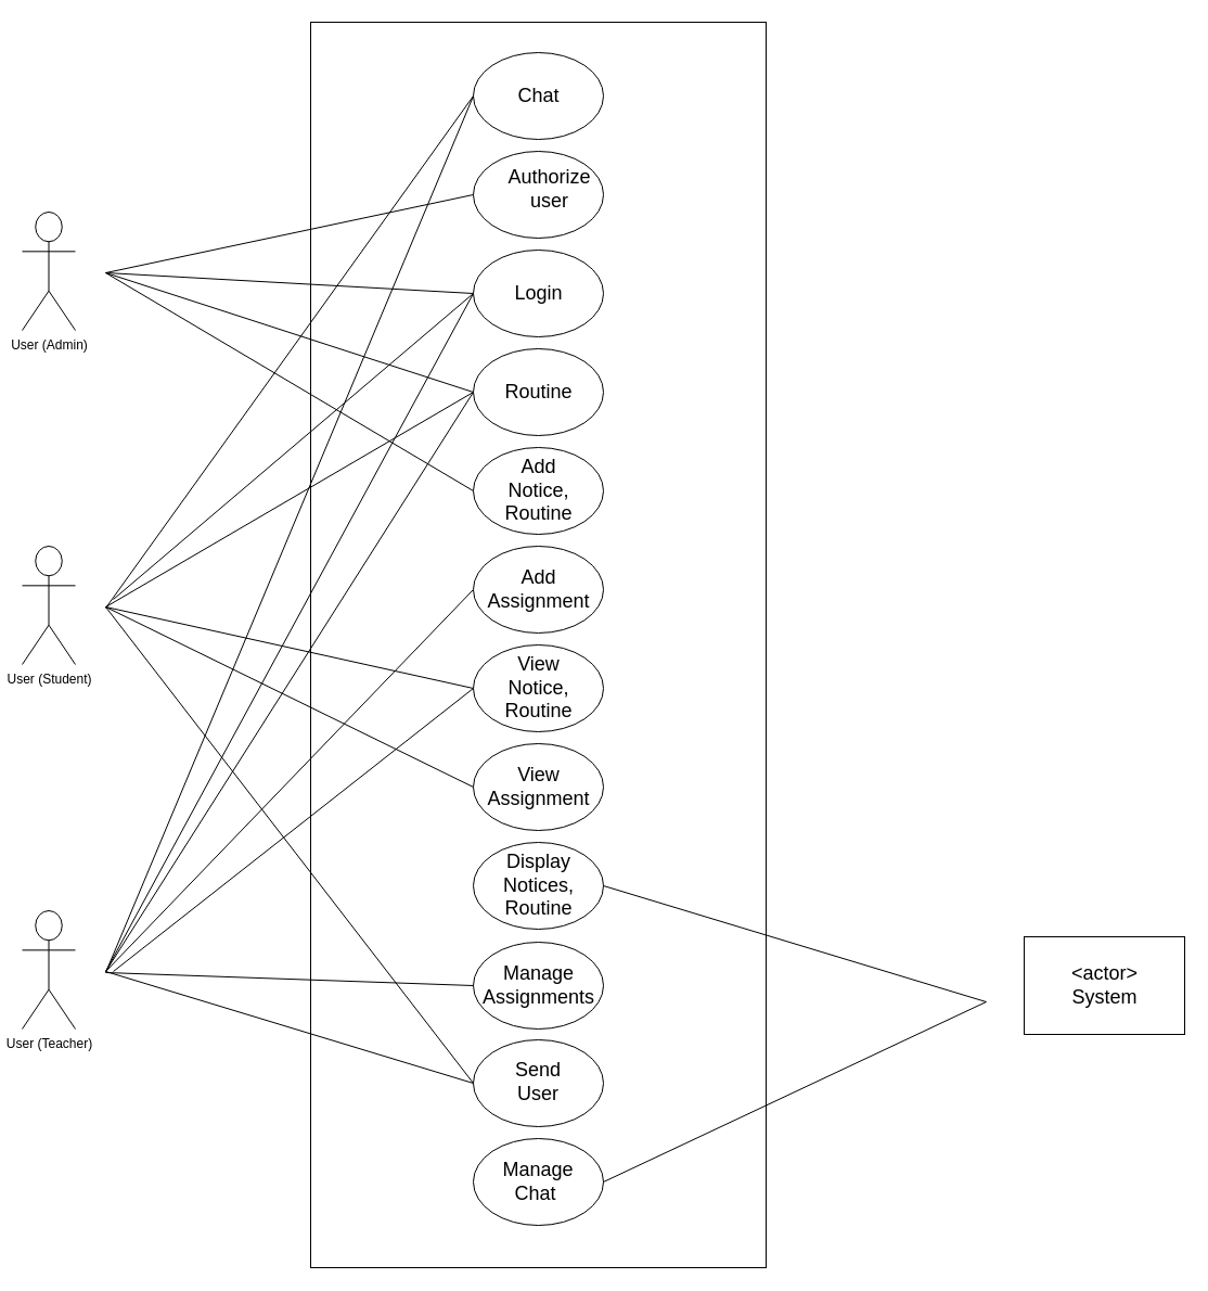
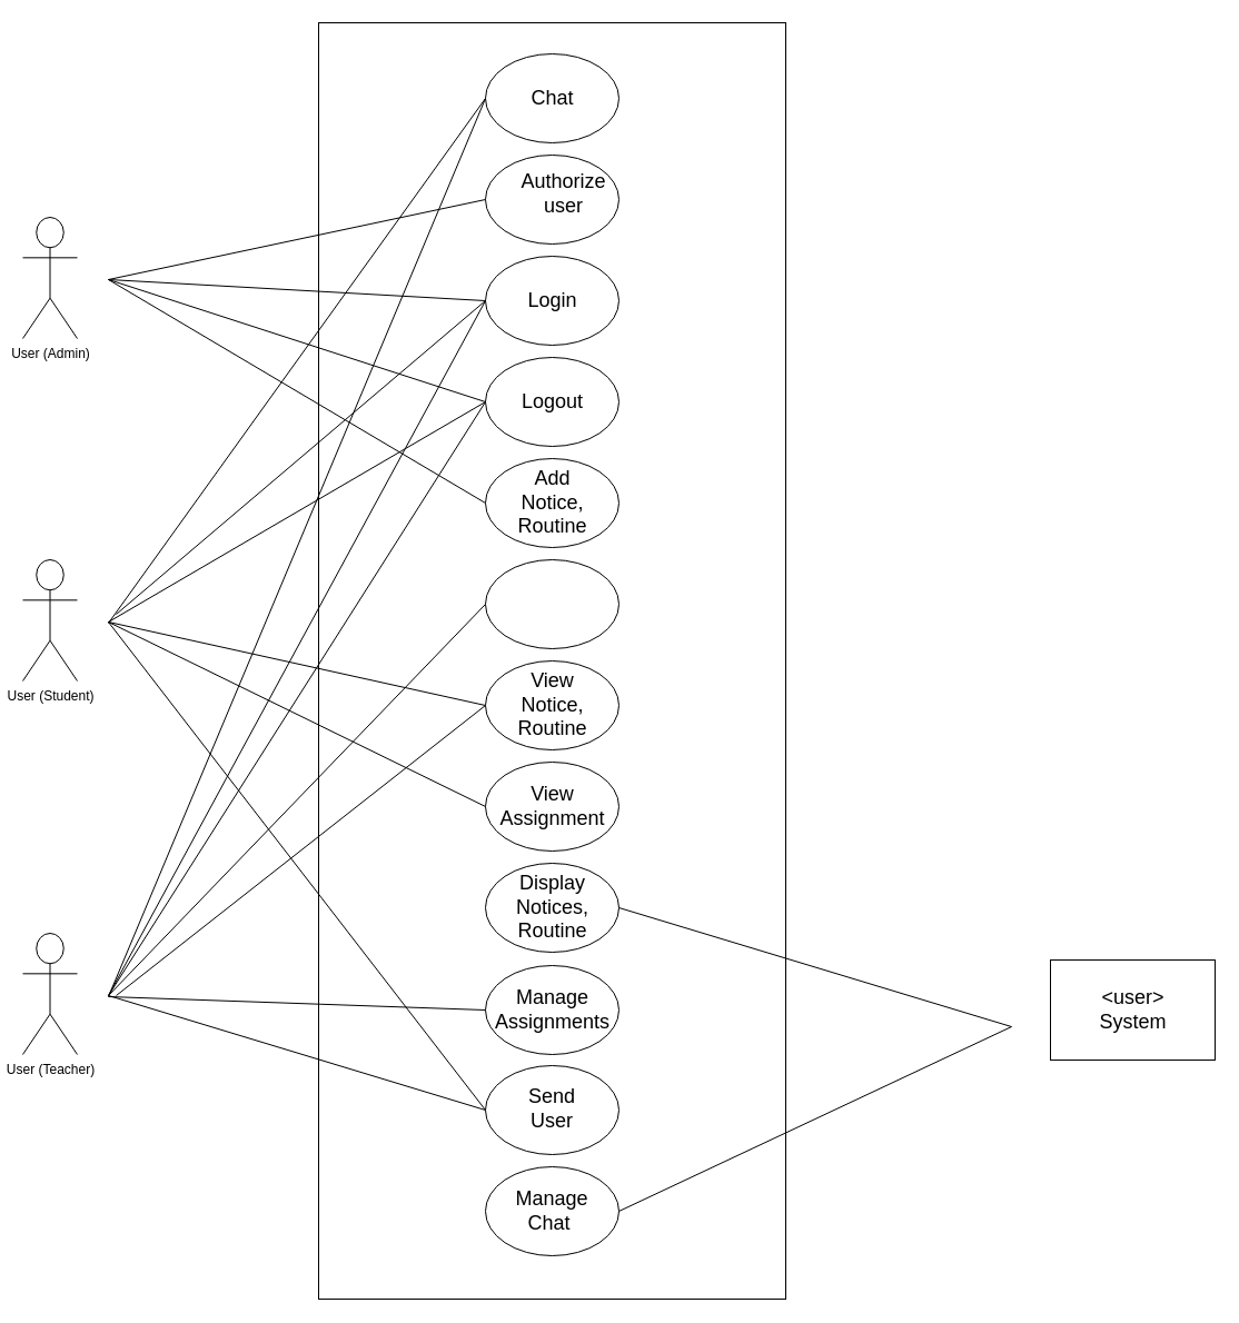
- <mxCell id="23" value="Routine" style="text;html=1;strokeColor=none;fillColor=none;align=center;verticalAlign=middle;whiteSpace=wrap;rounded=0;fontSize=18;" parent="1" vertex="1"><mxGeometry x="450.5" y="336.5" width="91" height="49" as="geometry" /></mxCell>
+ <mxCell id="23" value="Logout" style="text;html=1;strokeColor=none;fillColor=none;align=center;verticalAlign=middle;whiteSpace=wrap;rounded=0;fontSize=18;" parent="1" vertex="1"><mxGeometry x="450.5" y="336.5" width="91" height="49" as="geometry" /></mxCell>
- <mxCell id="25" value="Add Assignment" style="text;html=1;strokeColor=none;fillColor=none;align=center;verticalAlign=middle;whiteSpace=wrap;rounded=0;fontSize=18;" parent="1" vertex="1"><mxGeometry x="450.5" y="518.5" width="91" height="49" as="geometry" /></mxCell>
- <mxCell id="7" value="&amp;lt;actor&amp;gt;&lt;br style=&quot;font-size: 18px;&quot;&gt;System" style="text;html=1;strokeColor=none;fillColor=none;align=center;verticalAlign=middle;whiteSpace=wrap;rounded=0;fontSize=18;" parent="1" vertex="1"><mxGeometry x="951.5" y="869.5" width="133" height="77" as="geometry" /></mxCell>
+ <mxCell id="7" value="&amp;lt;user&amp;gt;&lt;br style=&quot;font-size: 18px;&quot;&gt;System" style="text;html=1;strokeColor=none;fillColor=none;align=center;verticalAlign=middle;whiteSpace=wrap;rounded=0;fontSize=18;" parent="1" vertex="1"><mxGeometry x="951.5" y="869.5" width="133" height="77" as="geometry" /></mxCell>
